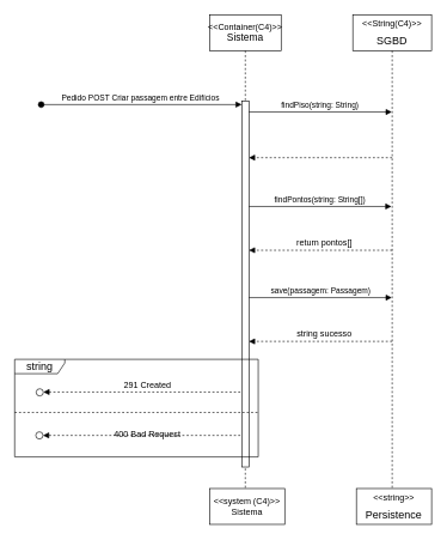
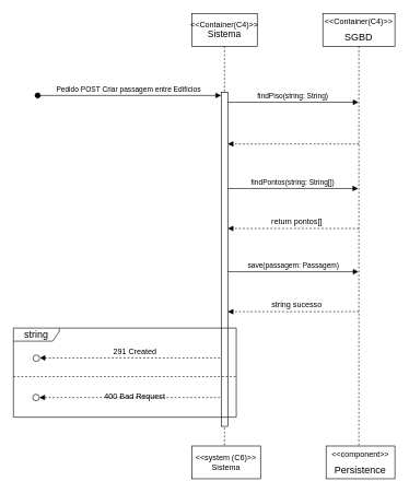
- <mxCell id="15" value="&lt;p style=&quot;line-height: 100%;&quot;&gt;&amp;lt;&amp;lt;String(C4)&amp;gt;&amp;gt;&lt;br&gt;&lt;/p&gt;&lt;p style=&quot;line-height: 100%;&quot;&gt;&lt;span style=&quot;font-size: 15px;&quot;&gt;SGBD&lt;/span&gt;&lt;/p&gt;" style="shape=umlLifeline;perimeter=lifelinePerimeter;whiteSpace=wrap;html=1;container=1;dropTarget=0;collapsible=0;recursiveResize=0;outlineConnect=0;portConstraint=eastwest;newEdgeStyle={&quot;curved&quot;:0,&quot;rounded&quot;:0};size=50;" vertex="1" parent="1"><mxGeometry x="492" y="20" width="110" height="670" as="geometry" /></mxCell>
+ <mxCell id="15" value="&lt;p style=&quot;line-height: 100%;&quot;&gt;&amp;lt;&amp;lt;Container(C4)&amp;gt;&amp;gt;&lt;br&gt;&lt;/p&gt;&lt;p style=&quot;line-height: 100%;&quot;&gt;&lt;span style=&quot;font-size: 15px;&quot;&gt;SGBD&lt;/span&gt;&lt;/p&gt;" style="shape=umlLifeline;perimeter=lifelinePerimeter;whiteSpace=wrap;html=1;container=1;dropTarget=0;collapsible=0;recursiveResize=0;outlineConnect=0;portConstraint=eastwest;newEdgeStyle={&quot;curved&quot;:0,&quot;rounded&quot;:0};size=50;" vertex="1" parent="1"><mxGeometry x="492" y="20" width="110" height="670" as="geometry" /></mxCell>
- <mxCell id="6" value="&amp;lt;&amp;lt;system (C4)&amp;gt;&amp;gt;&lt;br style=&quot;border-color: var(--border-color);&quot;&gt;Sistema" style="shape=umlLifeline;perimeter=lifelinePerimeter;whiteSpace=wrap;html=1;container=1;dropTarget=0;collapsible=0;recursiveResize=0;outlineConnect=0;portConstraint=eastwest;newEdgeStyle={&quot;curved&quot;:0,&quot;rounded&quot;:0};size=60;" parent="1" vertex="1"><mxGeometry x="292" y="680" width="105" height="50" as="geometry" /></mxCell>
+ <mxCell id="6" value="&amp;lt;&amp;lt;system (C6)&amp;gt;&amp;gt;&lt;br style=&quot;border-color: var(--border-color);&quot;&gt;Sistema" style="shape=umlLifeline;perimeter=lifelinePerimeter;whiteSpace=wrap;html=1;container=1;dropTarget=0;collapsible=0;recursiveResize=0;outlineConnect=0;portConstraint=eastwest;newEdgeStyle={&quot;curved&quot;:0,&quot;rounded&quot;:0};size=60;" parent="1" vertex="1"><mxGeometry x="292" y="680" width="105" height="50" as="geometry" /></mxCell>
- <mxCell id="16" value="&lt;p style=&quot;line-height: 100%;&quot;&gt;&amp;lt;&amp;lt;string&amp;gt;&amp;gt;&lt;br&gt;&lt;/p&gt;&lt;p style=&quot;line-height: 100%;&quot;&gt;&lt;span style=&quot;font-size: 15px;&quot;&gt;Persistence&lt;/span&gt;&lt;/p&gt;" style="shape=umlLifeline;perimeter=lifelinePerimeter;whiteSpace=wrap;html=1;container=1;dropTarget=0;collapsible=0;recursiveResize=0;outlineConnect=0;portConstraint=eastwest;newEdgeStyle={&quot;curved&quot;:0,&quot;rounded&quot;:0};size=50;" vertex="1" parent="1"><mxGeometry x="497" y="680" width="105" height="50" as="geometry" /></mxCell>
+ <mxCell id="16" value="&lt;p style=&quot;line-height: 100%;&quot;&gt;&amp;lt;&amp;lt;component&amp;gt;&amp;gt;&lt;br&gt;&lt;/p&gt;&lt;p style=&quot;line-height: 100%;&quot;&gt;&lt;span style=&quot;font-size: 15px;&quot;&gt;Persistence&lt;/span&gt;&lt;/p&gt;" style="shape=umlLifeline;perimeter=lifelinePerimeter;whiteSpace=wrap;html=1;container=1;dropTarget=0;collapsible=0;recursiveResize=0;outlineConnect=0;portConstraint=eastwest;newEdgeStyle={&quot;curved&quot;:0,&quot;rounded&quot;:0};size=50;" vertex="1" parent="1"><mxGeometry x="497" y="680" width="105" height="50" as="geometry" /></mxCell>
